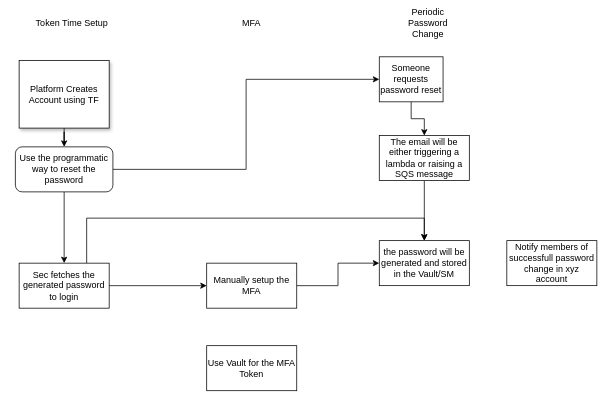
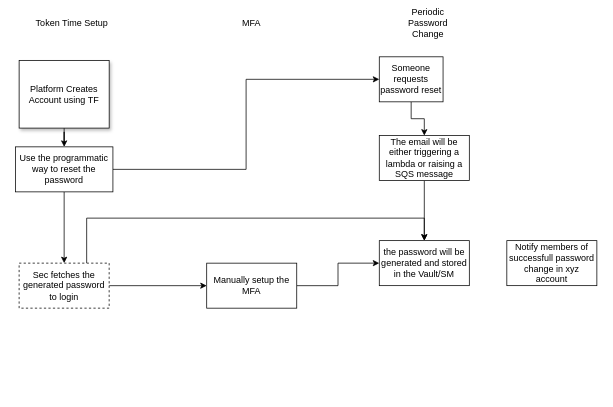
- <mxCell id="6" value="Use the programmatic way to reset the password" style="whiteSpace=wrap;html=1;rounded=1;" vertex="1" parent="1"><mxGeometry x="20" y="195" width="130" height="60" as="geometry" /></mxCell>
+ <mxCell id="6" value="Use the programmatic way to reset the password" style="rounded=0;whiteSpace=wrap;html=1;" vertex="1" parent="1"><mxGeometry x="20" y="195" width="130" height="60" as="geometry" /></mxCell>
- <mxCell id="9" value="Sec fetches the generated password to login" style="rounded=0;whiteSpace=wrap;html=1;" vertex="1" parent="1"><mxGeometry x="25" y="350" width="120" height="60" as="geometry" /></mxCell>
+ <mxCell id="9" value="Sec fetches the generated password to login" style="rounded=0;whiteSpace=wrap;html=1;dashed=1;" vertex="1" parent="1"><mxGeometry x="25" y="350" width="120" height="60" as="geometry" /></mxCell>
- <mxCell id="12" value="Use Vault for the MFA Token" style="rounded=0;whiteSpace=wrap;html=1;" vertex="1" parent="1"><mxGeometry x="275" y="460" width="120" height="60" as="geometry" /></mxCell>
